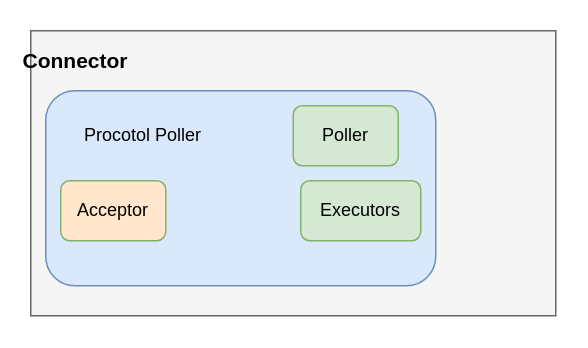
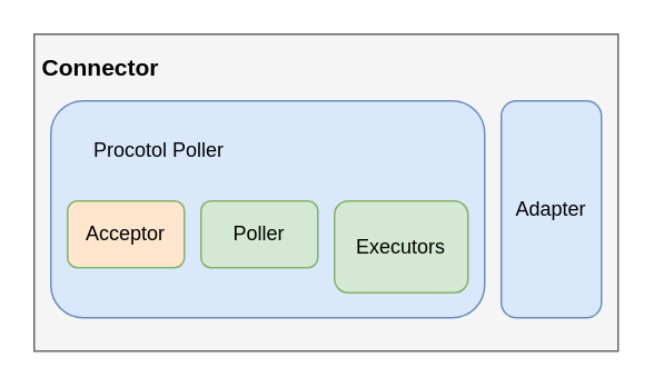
- <mxCell id="4" value="&lt;font style=&quot;font-size: 14px&quot;&gt;&lt;b&gt;Connector&lt;/b&gt;&lt;/font&gt;" style="text;html=1;strokeColor=none;fillColor=none;align=center;verticalAlign=middle;whiteSpace=wrap;rounded=0;" vertex="1" parent="1"><mxGeometry x="30" y="30" width="40" height="20" as="geometry" /></mxCell>
+ <mxCell id="4" value="&lt;font style=&quot;font-size: 14px&quot;&gt;&lt;b&gt;Connector&lt;/b&gt;&lt;/font&gt;" style="text;html=1;strokeColor=none;fillColor=none;align=center;verticalAlign=middle;whiteSpace=wrap;rounded=0;" vertex="1" parent="1"><mxGeometry x="40" y="30" width="40" height="20" as="geometry" /></mxCell>
- <mxCell id="7" value="Poller" style="rounded=1;whiteSpace=wrap;html=1;fillColor=#d5e8d4;strokeColor=#82b366;" vertex="1" parent="1"><mxGeometry x="195" y="70" width="70" height="40" as="geometry" /></mxCell>
+ <mxCell id="7" value="Poller" style="rounded=1;whiteSpace=wrap;html=1;fillColor=#d5e8d4;strokeColor=#82b366;" vertex="1" parent="1"><mxGeometry x="120" y="120" width="70" height="40" as="geometry" /></mxCell>
+ <mxCell id="9" value="Adapter" style="rounded=1;whiteSpace=wrap;html=1;fillColor=#dae8fc;strokeColor=#6c8ebf;" vertex="1" parent="1"><mxGeometry x="300" y="60" width="60" height="130" as="geometry" /></mxCell>
- <mxCell id="8" value="Executors" style="rounded=1;whiteSpace=wrap;html=1;fillColor=#d5e8d4;strokeColor=#82b366;" vertex="1" parent="1"><mxGeometry x="200" y="120" width="80" height="40" as="geometry" /></mxCell>
+ <mxCell id="8" value="Executors" style="rounded=1;whiteSpace=wrap;html=1;fillColor=#d5e8d4;strokeColor=#82b366;" vertex="1" parent="1"><mxGeometry x="200" y="120" width="80" height="55" as="geometry" /></mxCell>
